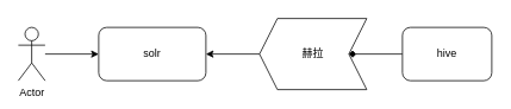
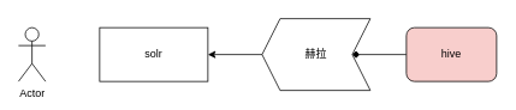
- <mxCell id="3" value="" style="edgeStyle=orthogonalEdgeStyle;rounded=0;orthogonalLoop=1;jettySize=auto;html=1;entryX=0;entryY=0.5;entryDx=0;entryDy=0;" edge="1" parent="1" source="4" target="2"><mxGeometry relative="1" as="geometry"><mxPoint x="50" y="70" as="targetPoint" /></mxGeometry></mxCell>
- <mxCell id="2" value="solr" style="rounded=1;whiteSpace=wrap;html=1;" vertex="1" parent="1"><mxGeometry x="110" y="30" width="120" height="60" as="geometry" /></mxCell>
+ <mxCell id="2" value="solr" style="whiteSpace=wrap;html=1;rounded=0;" vertex="1" parent="1"><mxGeometry x="110" y="30" width="120" height="60" as="geometry" /></mxCell>
- <mxCell id="6" value="hive" style="rounded=1;whiteSpace=wrap;html=1;" vertex="1" parent="1"><mxGeometry x="450" y="30" width="100" height="60" as="geometry" /></mxCell>
+ <mxCell id="6" value="hive" style="rounded=1;whiteSpace=wrap;html=1;fillColor=#f8cecc;" vertex="1" parent="1"><mxGeometry x="450" y="30" width="100" height="60" as="geometry" /></mxCell>
